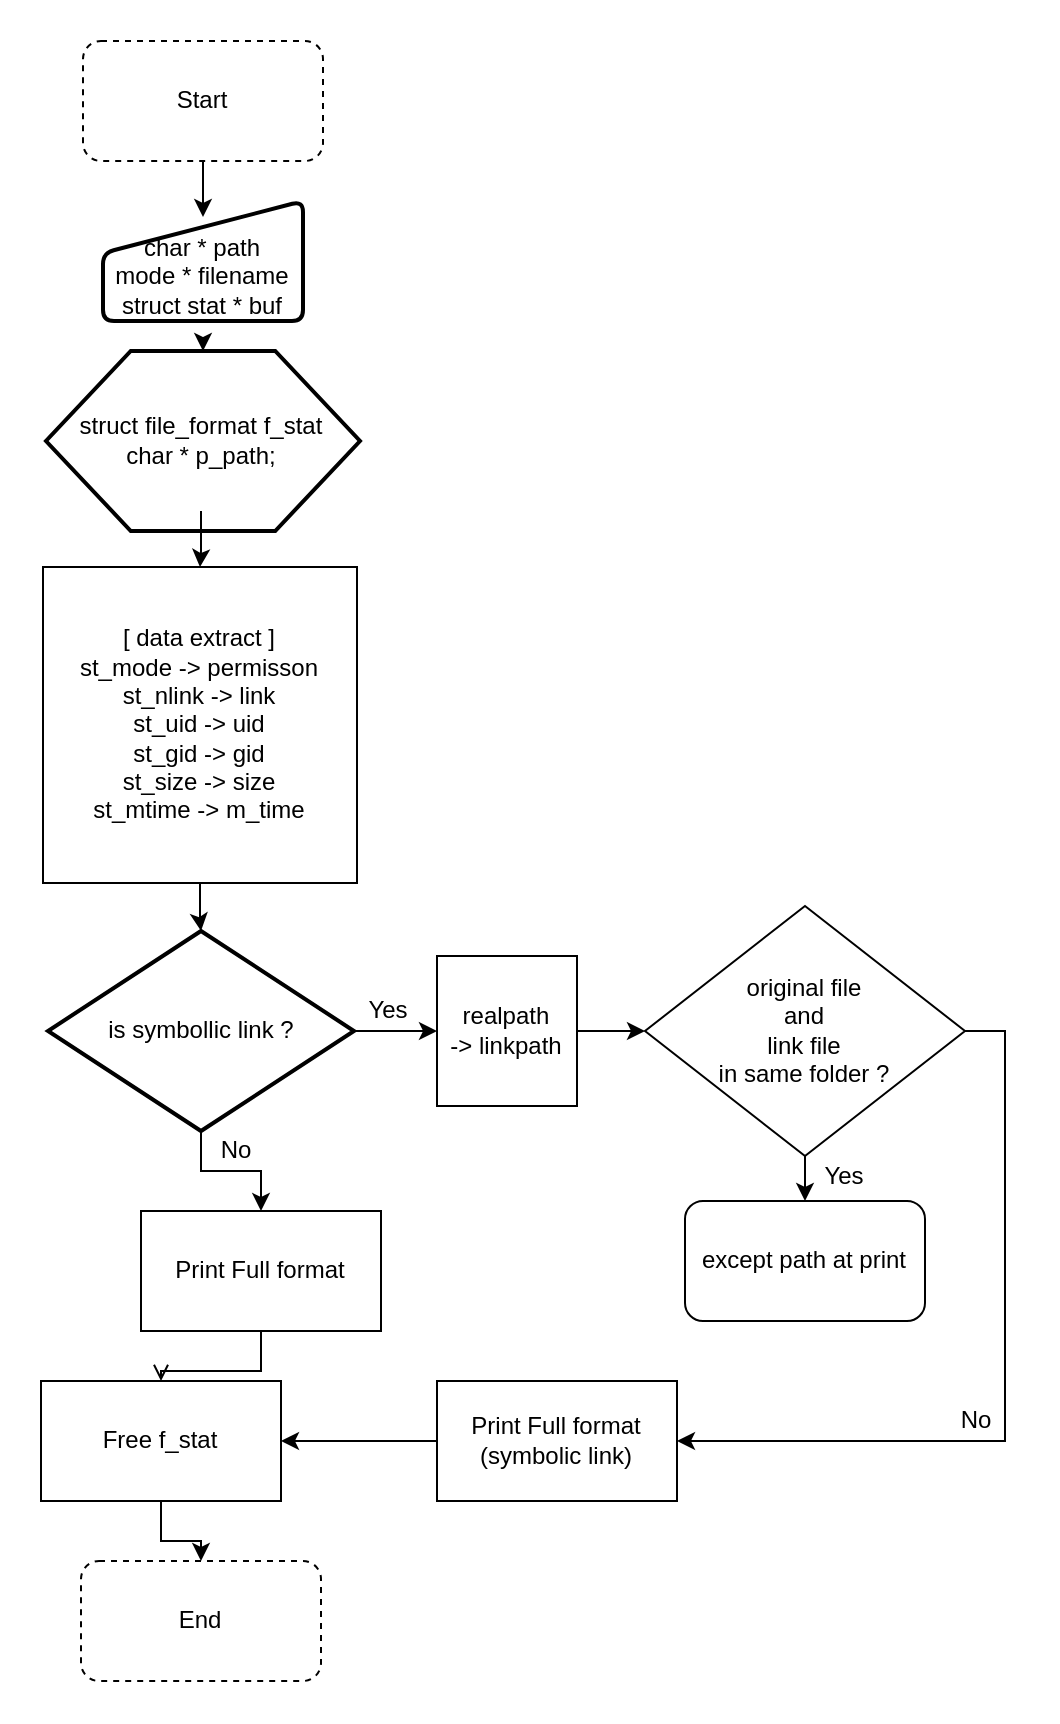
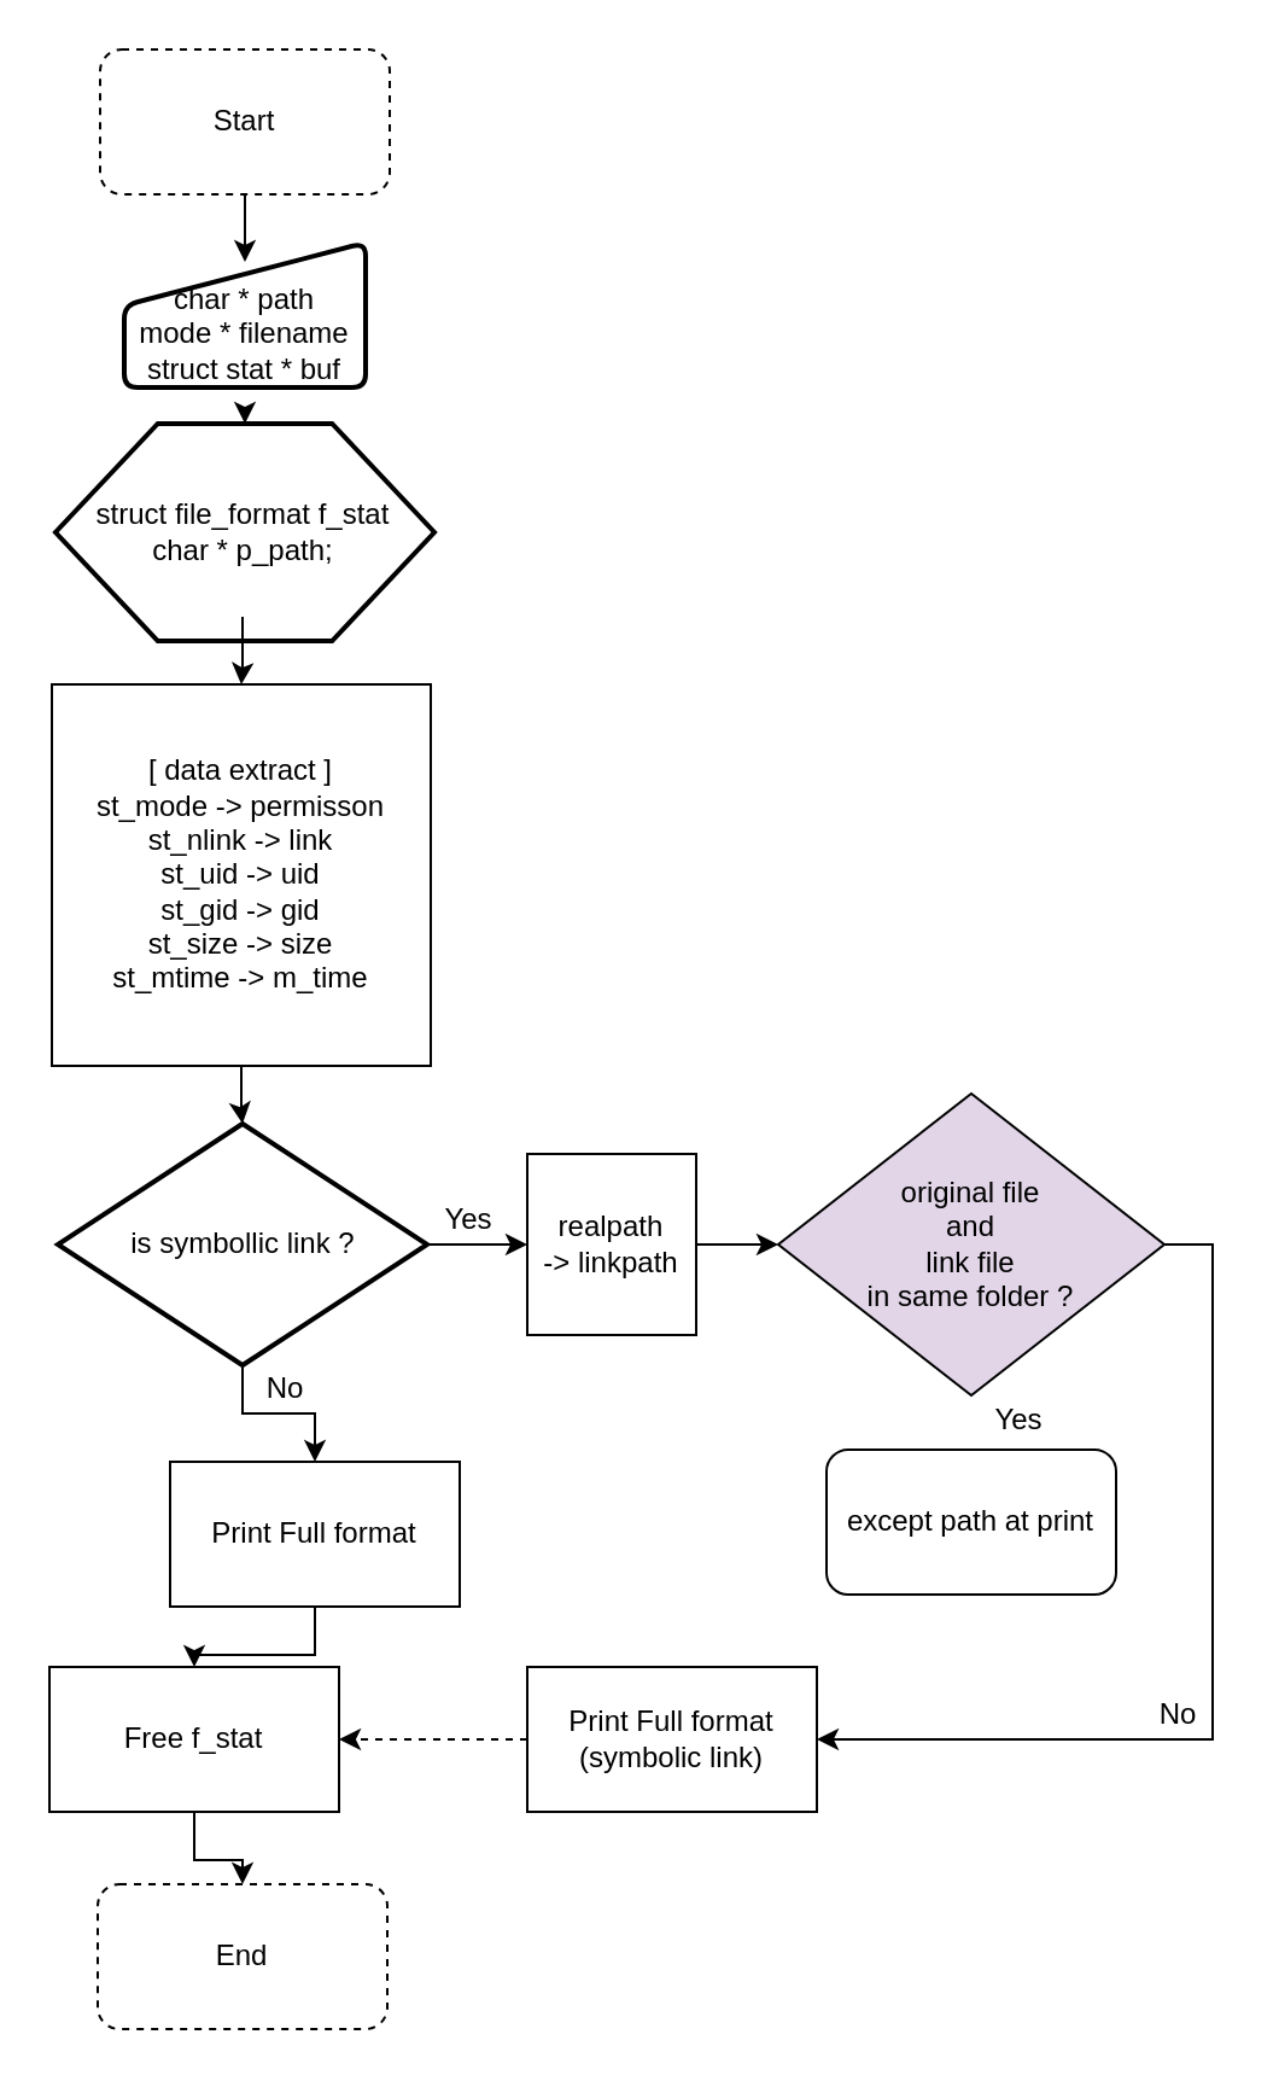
- <mxCell id="15" value="original file&lt;br&gt;and &lt;br&gt;link file&lt;br&gt;in same folder ?&lt;br&gt;" style="rhombus;whiteSpace=wrap;html=1;" vertex="1" parent="1"><mxGeometry x="322" y="452.5" width="160" height="125" as="geometry" /></mxCell>
+ <mxCell id="15" value="original file&lt;br&gt;and &lt;br&gt;link file&lt;br&gt;in same folder ?&lt;br&gt;" style="rhombus;whiteSpace=wrap;html=1;fillColor=#e1d5e7;" vertex="1" parent="1"><mxGeometry x="322" y="452.5" width="160" height="125" as="geometry" /></mxCell>
- <mxCell id="14" style="edgeStyle=orthogonalEdgeStyle;rounded=0;orthogonalLoop=1;jettySize=auto;html=1;exitX=0.5;exitY=1;exitDx=0;exitDy=0;entryX=0.5;entryY=0;entryDx=0;entryDy=0;" edge="1" parent="1" source="15" target="27"><mxGeometry relative="1" as="geometry" /></mxCell>
- <mxCell id="18" value="" style="edgeStyle=orthogonalEdgeStyle;rounded=0;orthogonalLoop=1;jettySize=auto;html=1;endArrow=open;" edge="1" parent="1" source="19" target="21"><mxGeometry relative="1" as="geometry" /></mxCell>
+ <mxCell id="18" value="" style="edgeStyle=orthogonalEdgeStyle;rounded=0;orthogonalLoop=1;jettySize=auto;html=1;" edge="1" parent="1" source="19" target="21"><mxGeometry relative="1" as="geometry" /></mxCell>
- <mxCell id="16" value="" style="edgeStyle=orthogonalEdgeStyle;rounded=0;orthogonalLoop=1;jettySize=auto;html=1;" edge="1" parent="1" source="17" target="21"><mxGeometry relative="1" as="geometry" /></mxCell>
+ <mxCell id="16" value="" style="edgeStyle=orthogonalEdgeStyle;rounded=0;orthogonalLoop=1;jettySize=auto;html=1;dashed=1;" edge="1" parent="1" source="17" target="21"><mxGeometry relative="1" as="geometry" /></mxCell>
